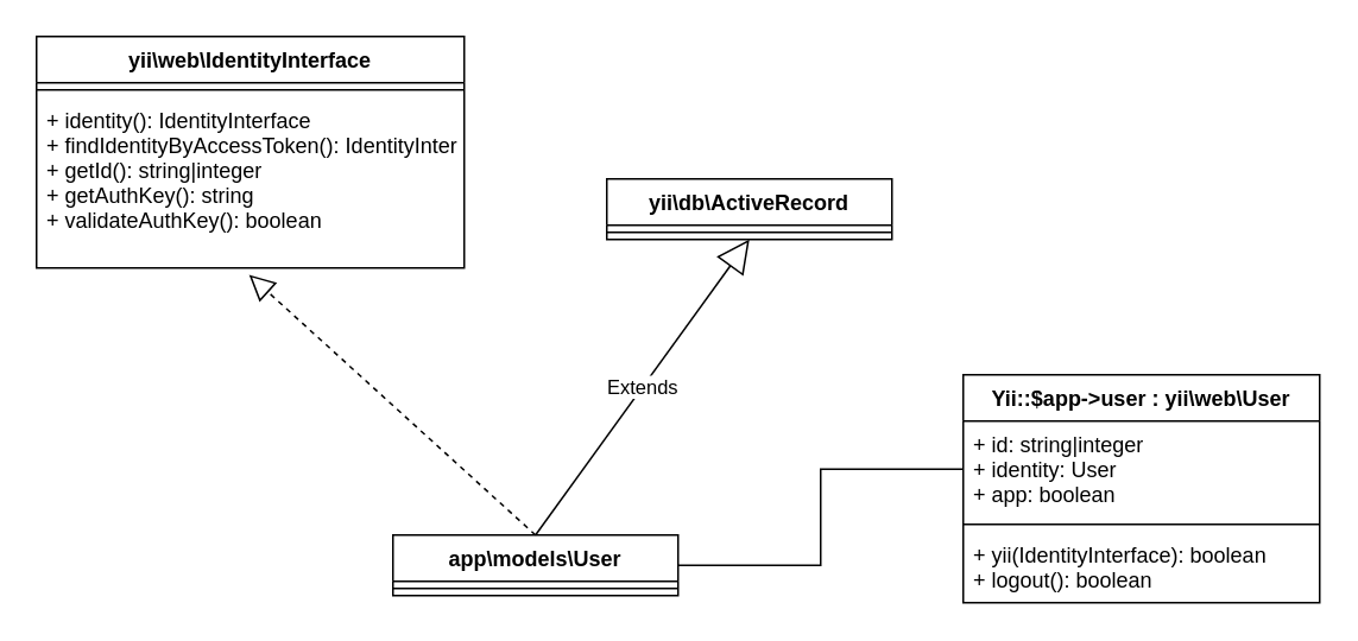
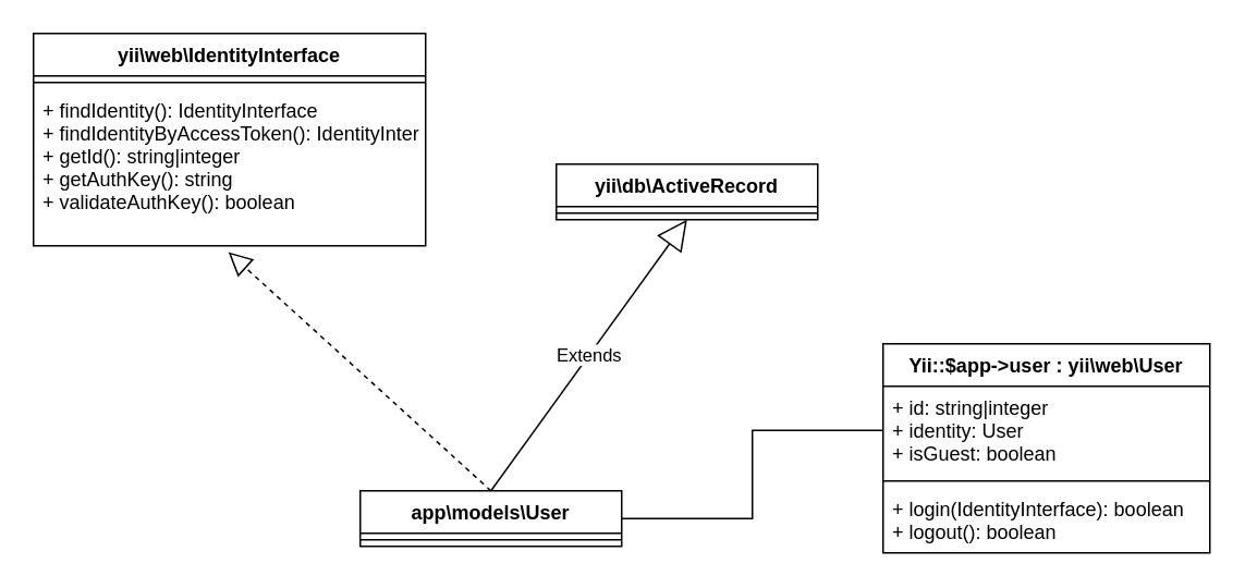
- <mxCell id="4" value="+ identity(): IdentityInterface&#10;+ findIdentityByAccessToken(): IdentityInterface&#10;+ getId(): string|integer&#10;+ getAuthKey(): string&#10;+ validateAuthKey(): boolean" style="text;strokeColor=none;fillColor=none;align=left;verticalAlign=top;spacingLeft=4;spacingRight=4;overflow=hidden;rotatable=0;points=[[0,0.5],[1,0.5]];portConstraint=eastwest;" parent="2" vertex="1"><mxGeometry y="34" width="240" height="96" as="geometry" /></mxCell>
+ <mxCell id="4" value="+ findIdentity(): IdentityInterface&#10;+ findIdentityByAccessToken(): IdentityInterface&#10;+ getId(): string|integer&#10;+ getAuthKey(): string&#10;+ validateAuthKey(): boolean" style="text;strokeColor=none;fillColor=none;align=left;verticalAlign=top;spacingLeft=4;spacingRight=4;overflow=hidden;rotatable=0;points=[[0,0.5],[1,0.5]];portConstraint=eastwest;" parent="2" vertex="1"><mxGeometry y="34" width="240" height="96" as="geometry" /></mxCell>
- <mxCell id="12" value="+ id: string|integer&#10;+ identity: User&#10;+ app: boolean" style="text;strokeColor=none;fillColor=none;align=left;verticalAlign=top;spacingLeft=4;spacingRight=4;overflow=hidden;rotatable=0;points=[[0,0.5],[1,0.5]];portConstraint=eastwest;" parent="11" vertex="1"><mxGeometry y="26" width="200" height="54" as="geometry" /></mxCell>
+ <mxCell id="12" value="+ id: string|integer&#10;+ identity: User&#10;+ isGuest: boolean" style="text;strokeColor=none;fillColor=none;align=left;verticalAlign=top;spacingLeft=4;spacingRight=4;overflow=hidden;rotatable=0;points=[[0,0.5],[1,0.5]];portConstraint=eastwest;" parent="11" vertex="1"><mxGeometry y="26" width="200" height="54" as="geometry" /></mxCell>
- <mxCell id="14" value="+ yii(IdentityInterface): boolean&#10;+ logout(): boolean" style="text;strokeColor=none;fillColor=none;align=left;verticalAlign=top;spacingLeft=4;spacingRight=4;overflow=hidden;rotatable=0;points=[[0,0.5],[1,0.5]];portConstraint=eastwest;" parent="11" vertex="1"><mxGeometry y="88" width="200" height="40" as="geometry" /></mxCell>
+ <mxCell id="14" value="+ login(IdentityInterface): boolean&#10;+ logout(): boolean" style="text;strokeColor=none;fillColor=none;align=left;verticalAlign=top;spacingLeft=4;spacingRight=4;overflow=hidden;rotatable=0;points=[[0,0.5],[1,0.5]];portConstraint=eastwest;" parent="11" vertex="1"><mxGeometry y="88" width="200" height="40" as="geometry" /></mxCell>
